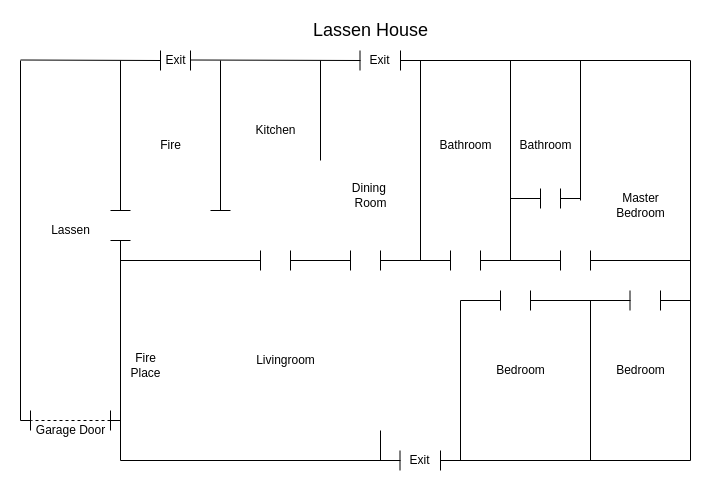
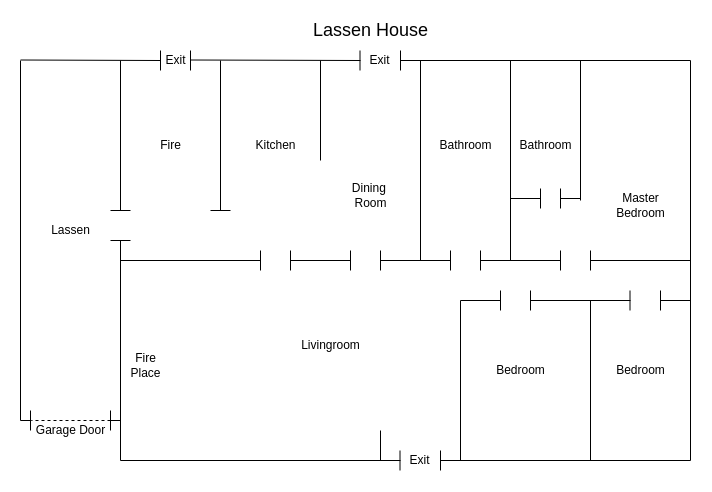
- <mxCell id="48" value="Kitchen" style="text;html=1;align=center;verticalAlign=middle;resizable=0;points=[];autosize=1;" parent="1" vertex="1"><mxGeometry x="245" y="120" width="60" height="20" as="geometry" /></mxCell>
+ <mxCell id="48" value="Kitchen" style="text;html=1;align=center;verticalAlign=middle;resizable=0;points=[];autosize=1;" parent="1" vertex="1"><mxGeometry x="245" y="135" width="60" height="20" as="geometry" /></mxCell>
- <mxCell id="47" value="Livingroom" style="text;html=1;align=center;verticalAlign=middle;resizable=0;points=[];autosize=1;" parent="1" vertex="1"><mxGeometry x="250" y="350" width="70" height="20" as="geometry" /></mxCell>
+ <mxCell id="47" value="Livingroom" style="text;html=1;align=center;verticalAlign=middle;resizable=0;points=[];autosize=1;" parent="1" vertex="1"><mxGeometry x="295" y="335" width="70" height="20" as="geometry" /></mxCell>
